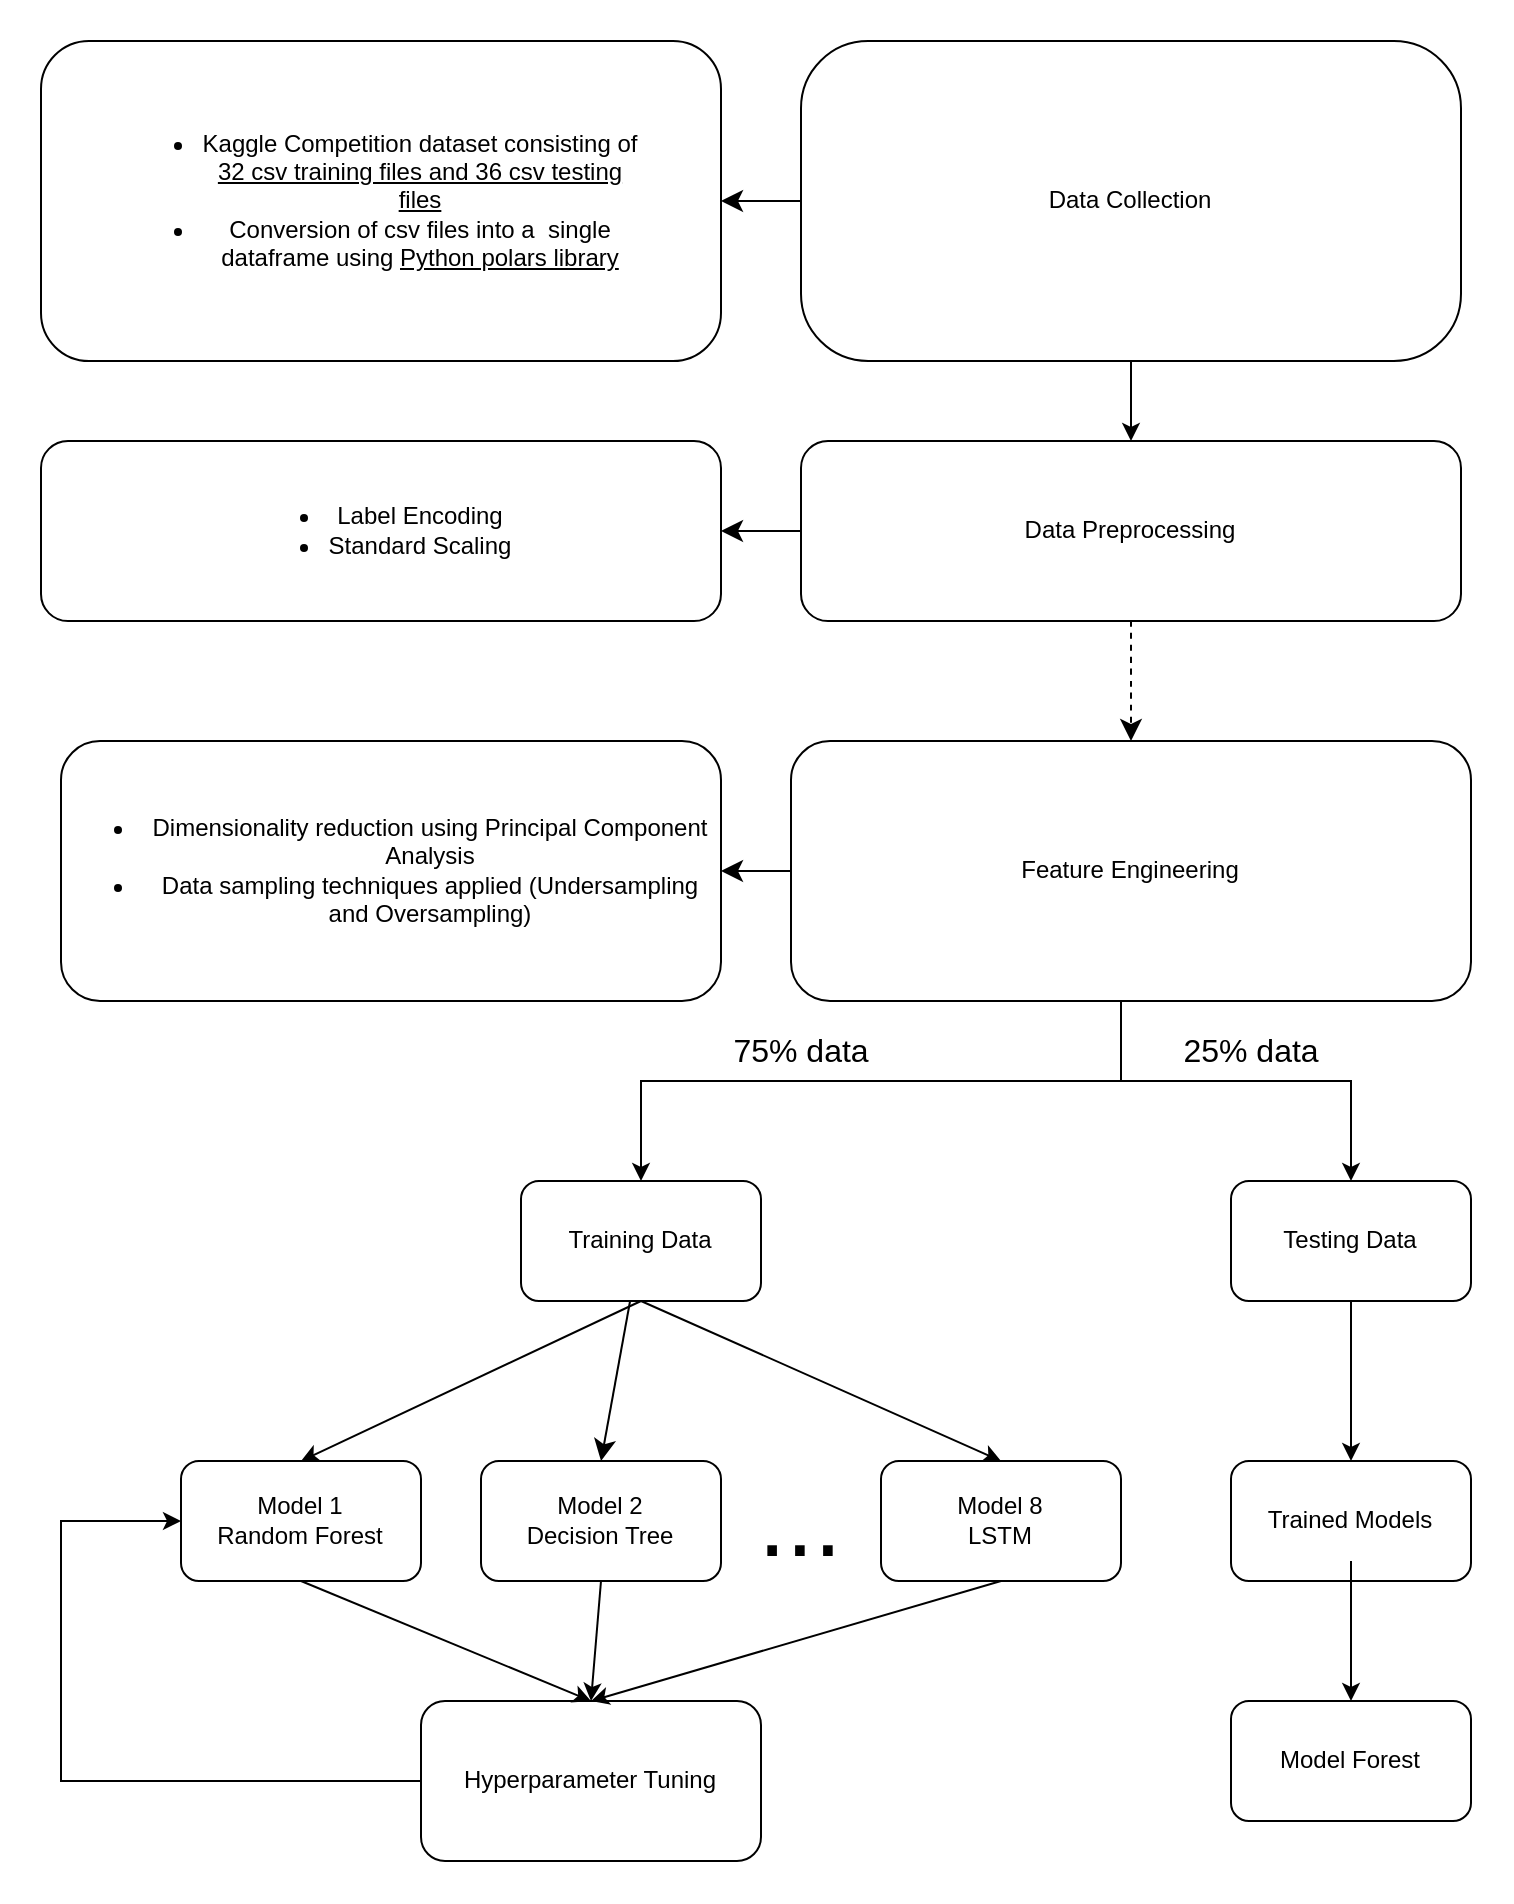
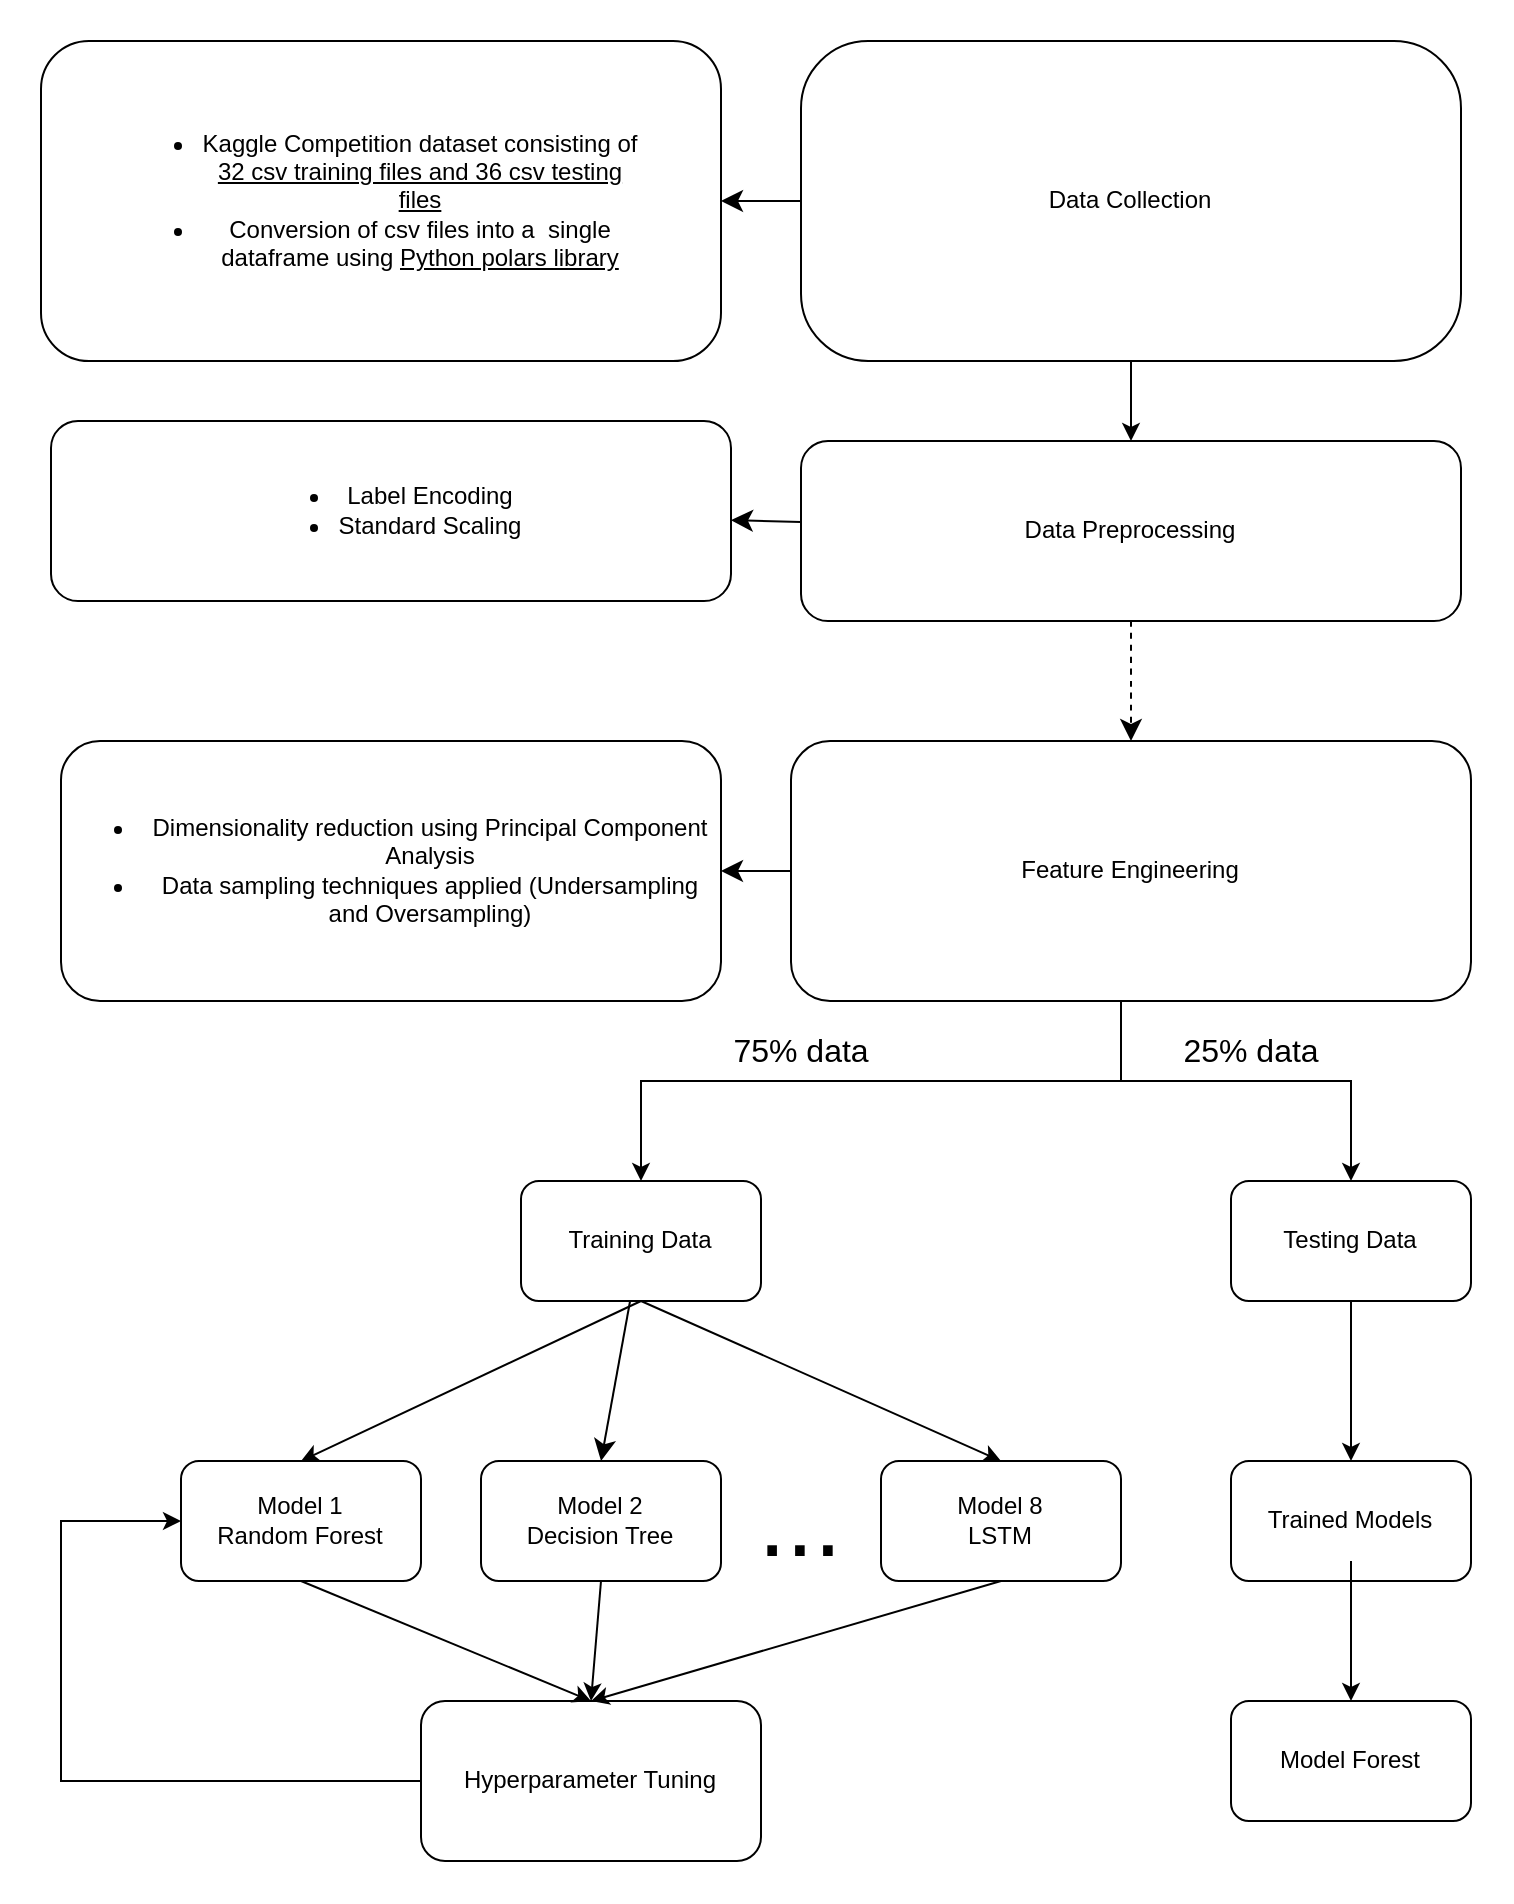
- <mxCell id="33" value="&lt;ul&gt;&lt;li&gt;Label Encoding&lt;/li&gt;&lt;li&gt;Standard Scaling&lt;br&gt;&lt;/li&gt;&lt;/ul&gt;" style="rounded=1;whiteSpace=wrap;html=1;" vertex="1" parent="1"><mxGeometry x="20" y="220" width="340" height="90" as="geometry" /></mxCell>
+ <mxCell id="33" value="&lt;ul&gt;&lt;li&gt;Label Encoding&lt;/li&gt;&lt;li&gt;Standard Scaling&lt;br&gt;&lt;/li&gt;&lt;/ul&gt;" style="rounded=1;whiteSpace=wrap;html=1;" vertex="1" parent="1"><mxGeometry x="25" y="210" width="340" height="90" as="geometry" /></mxCell>
